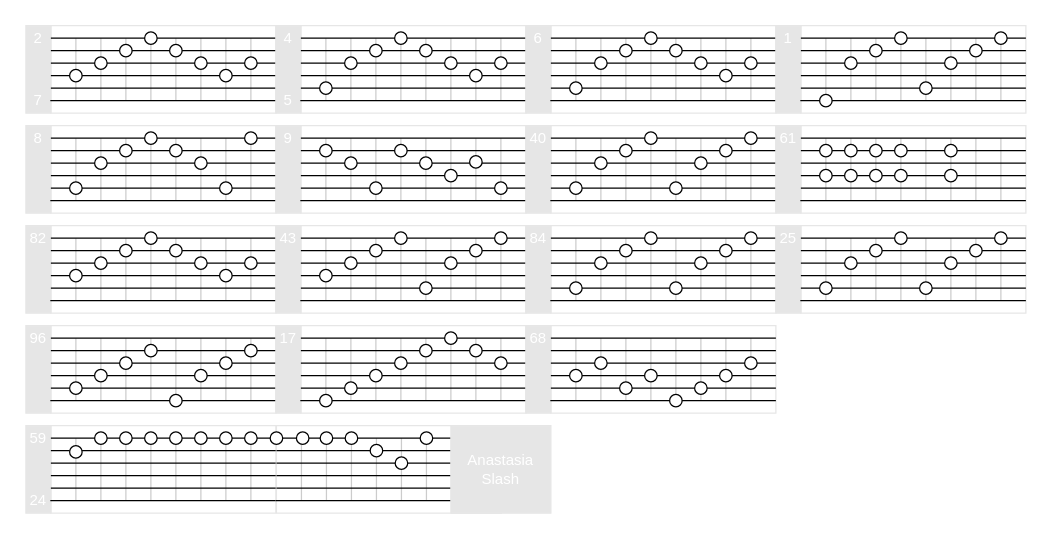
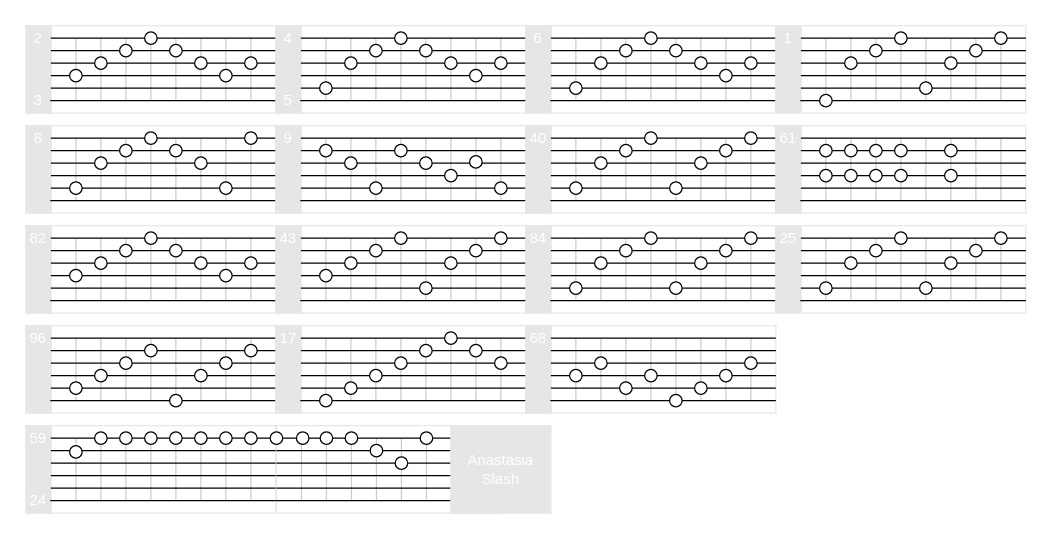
- <mxCell id="29" value="&lt;font color=&quot;#ffffff&quot;&gt;7&lt;/font&gt;" style="text;html=1;strokeColor=none;fillColor=none;align=center;verticalAlign=middle;whiteSpace=wrap;rounded=0;fontColor=#666666;" vertex="1" parent="3"><mxGeometry x="5" y="55" width="10" height="10" as="geometry" /></mxCell>
+ <mxCell id="29" value="&lt;font color=&quot;#ffffff&quot;&gt;3&lt;/font&gt;" style="text;html=1;strokeColor=none;fillColor=none;align=center;verticalAlign=middle;whiteSpace=wrap;rounded=0;fontColor=#666666;" vertex="1" parent="3"><mxGeometry x="5" y="55" width="10" height="10" as="geometry" /></mxCell>
